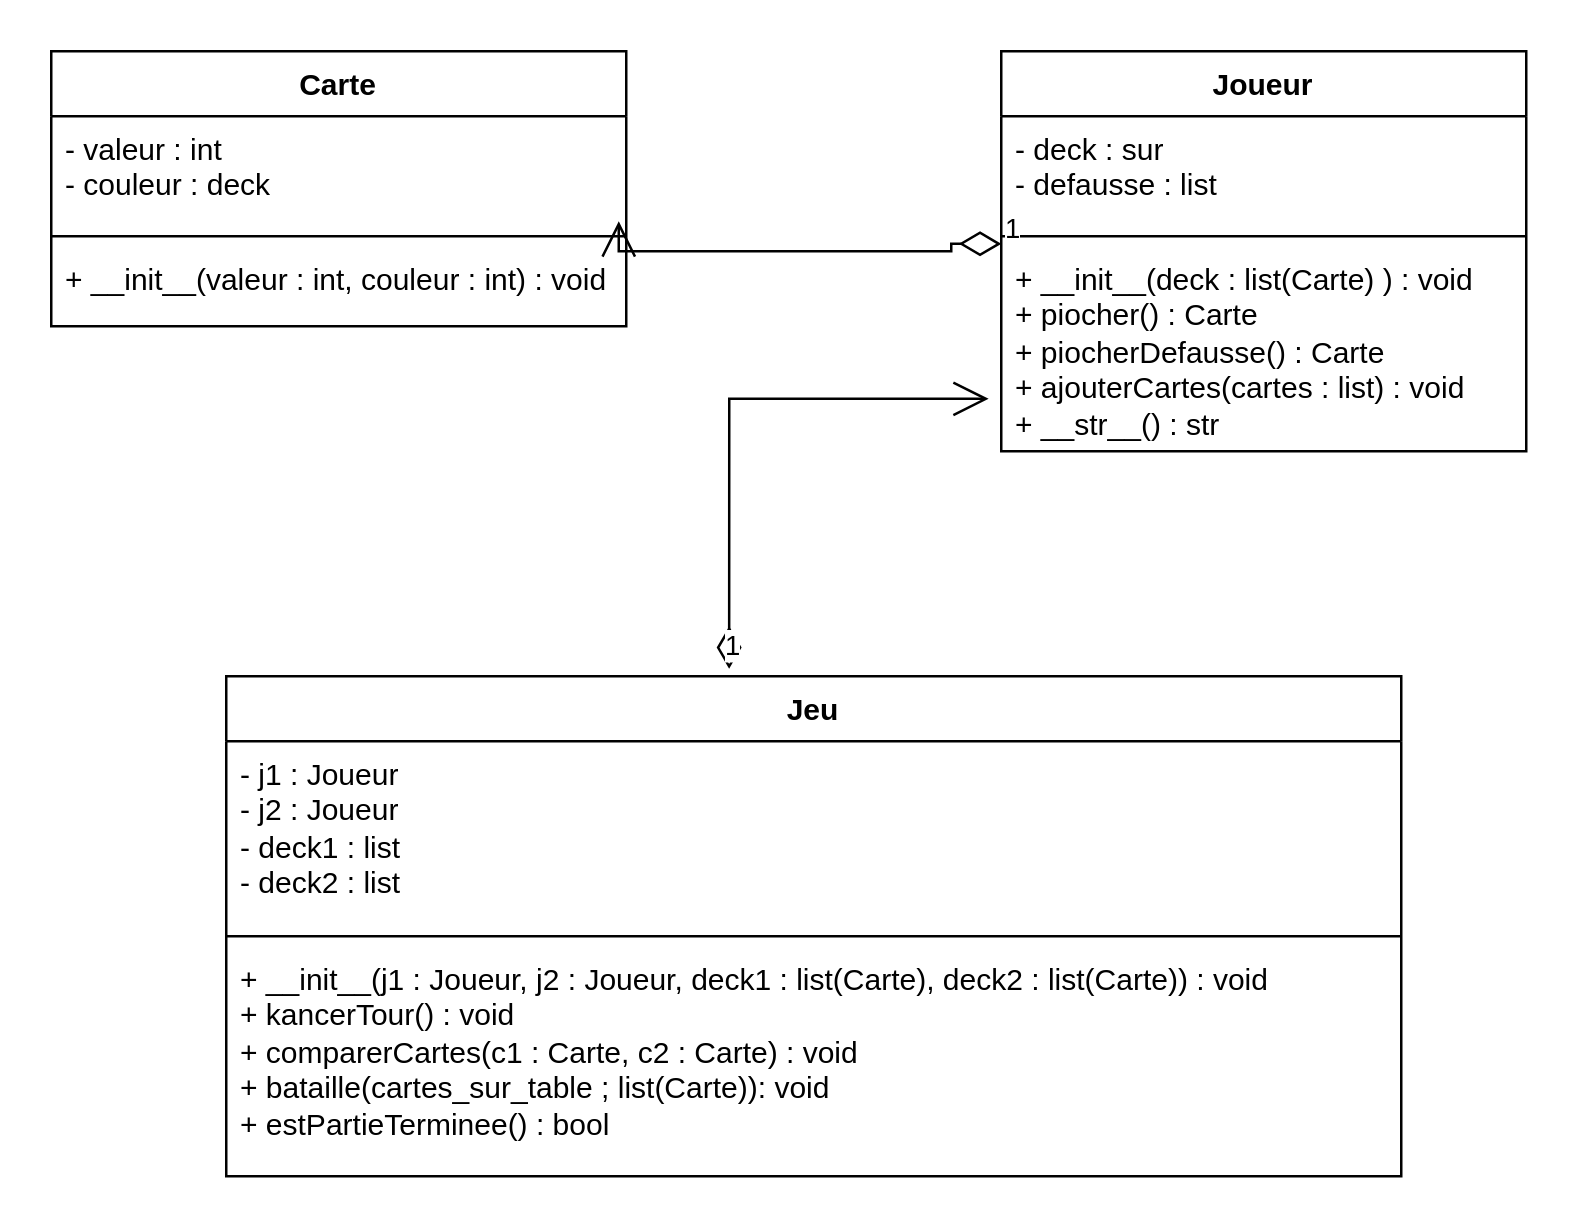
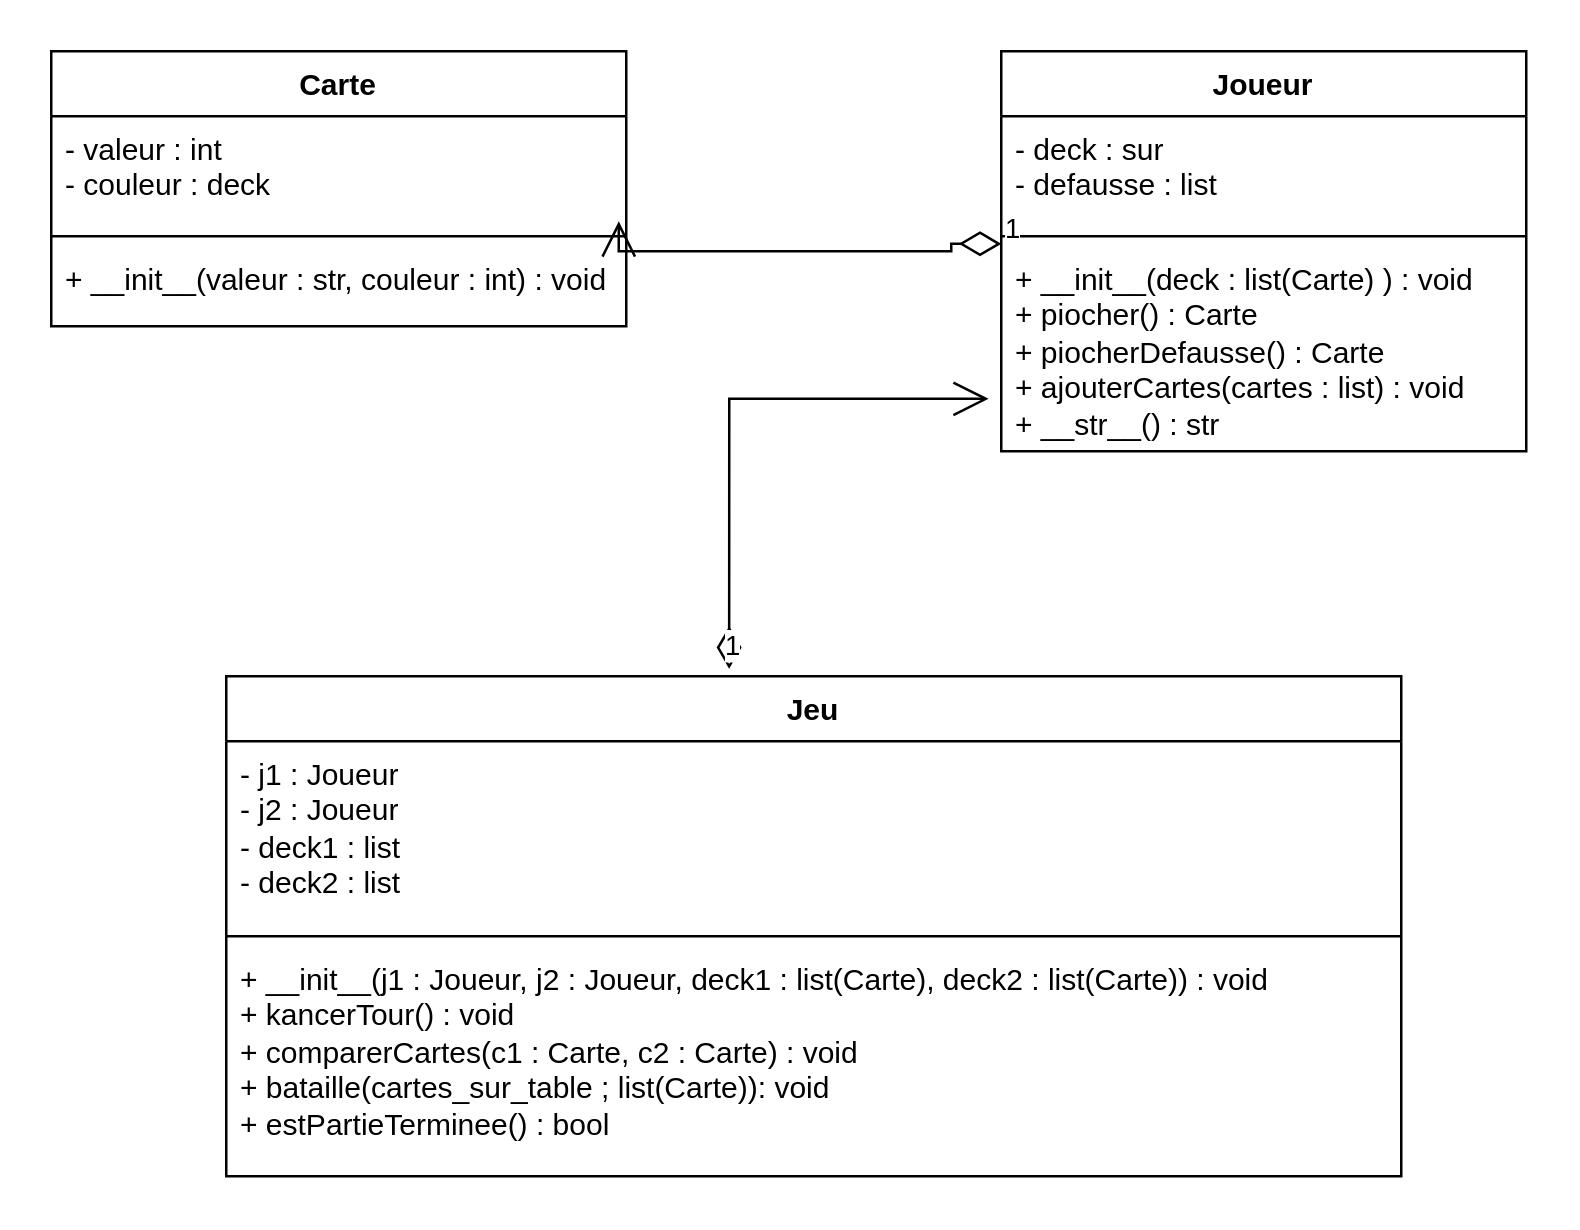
- <mxCell id="5" value="+ __init__(valeur : int, couleur : int) : void&lt;br&gt;" style="text;strokeColor=none;fillColor=none;align=left;verticalAlign=top;spacingLeft=4;spacingRight=4;overflow=hidden;rotatable=0;points=[[0,0.5],[1,0.5]];portConstraint=eastwest;whiteSpace=wrap;html=1;" vertex="1" parent="2"><mxGeometry y="78" width="230" height="32" as="geometry" /></mxCell>
+ <mxCell id="5" value="+ __init__(valeur : str, couleur : int) : void&lt;br&gt;" style="text;strokeColor=none;fillColor=none;align=left;verticalAlign=top;spacingLeft=4;spacingRight=4;overflow=hidden;rotatable=0;points=[[0,0.5],[1,0.5]];portConstraint=eastwest;whiteSpace=wrap;html=1;" vertex="1" parent="2"><mxGeometry y="78" width="230" height="32" as="geometry" /></mxCell>
